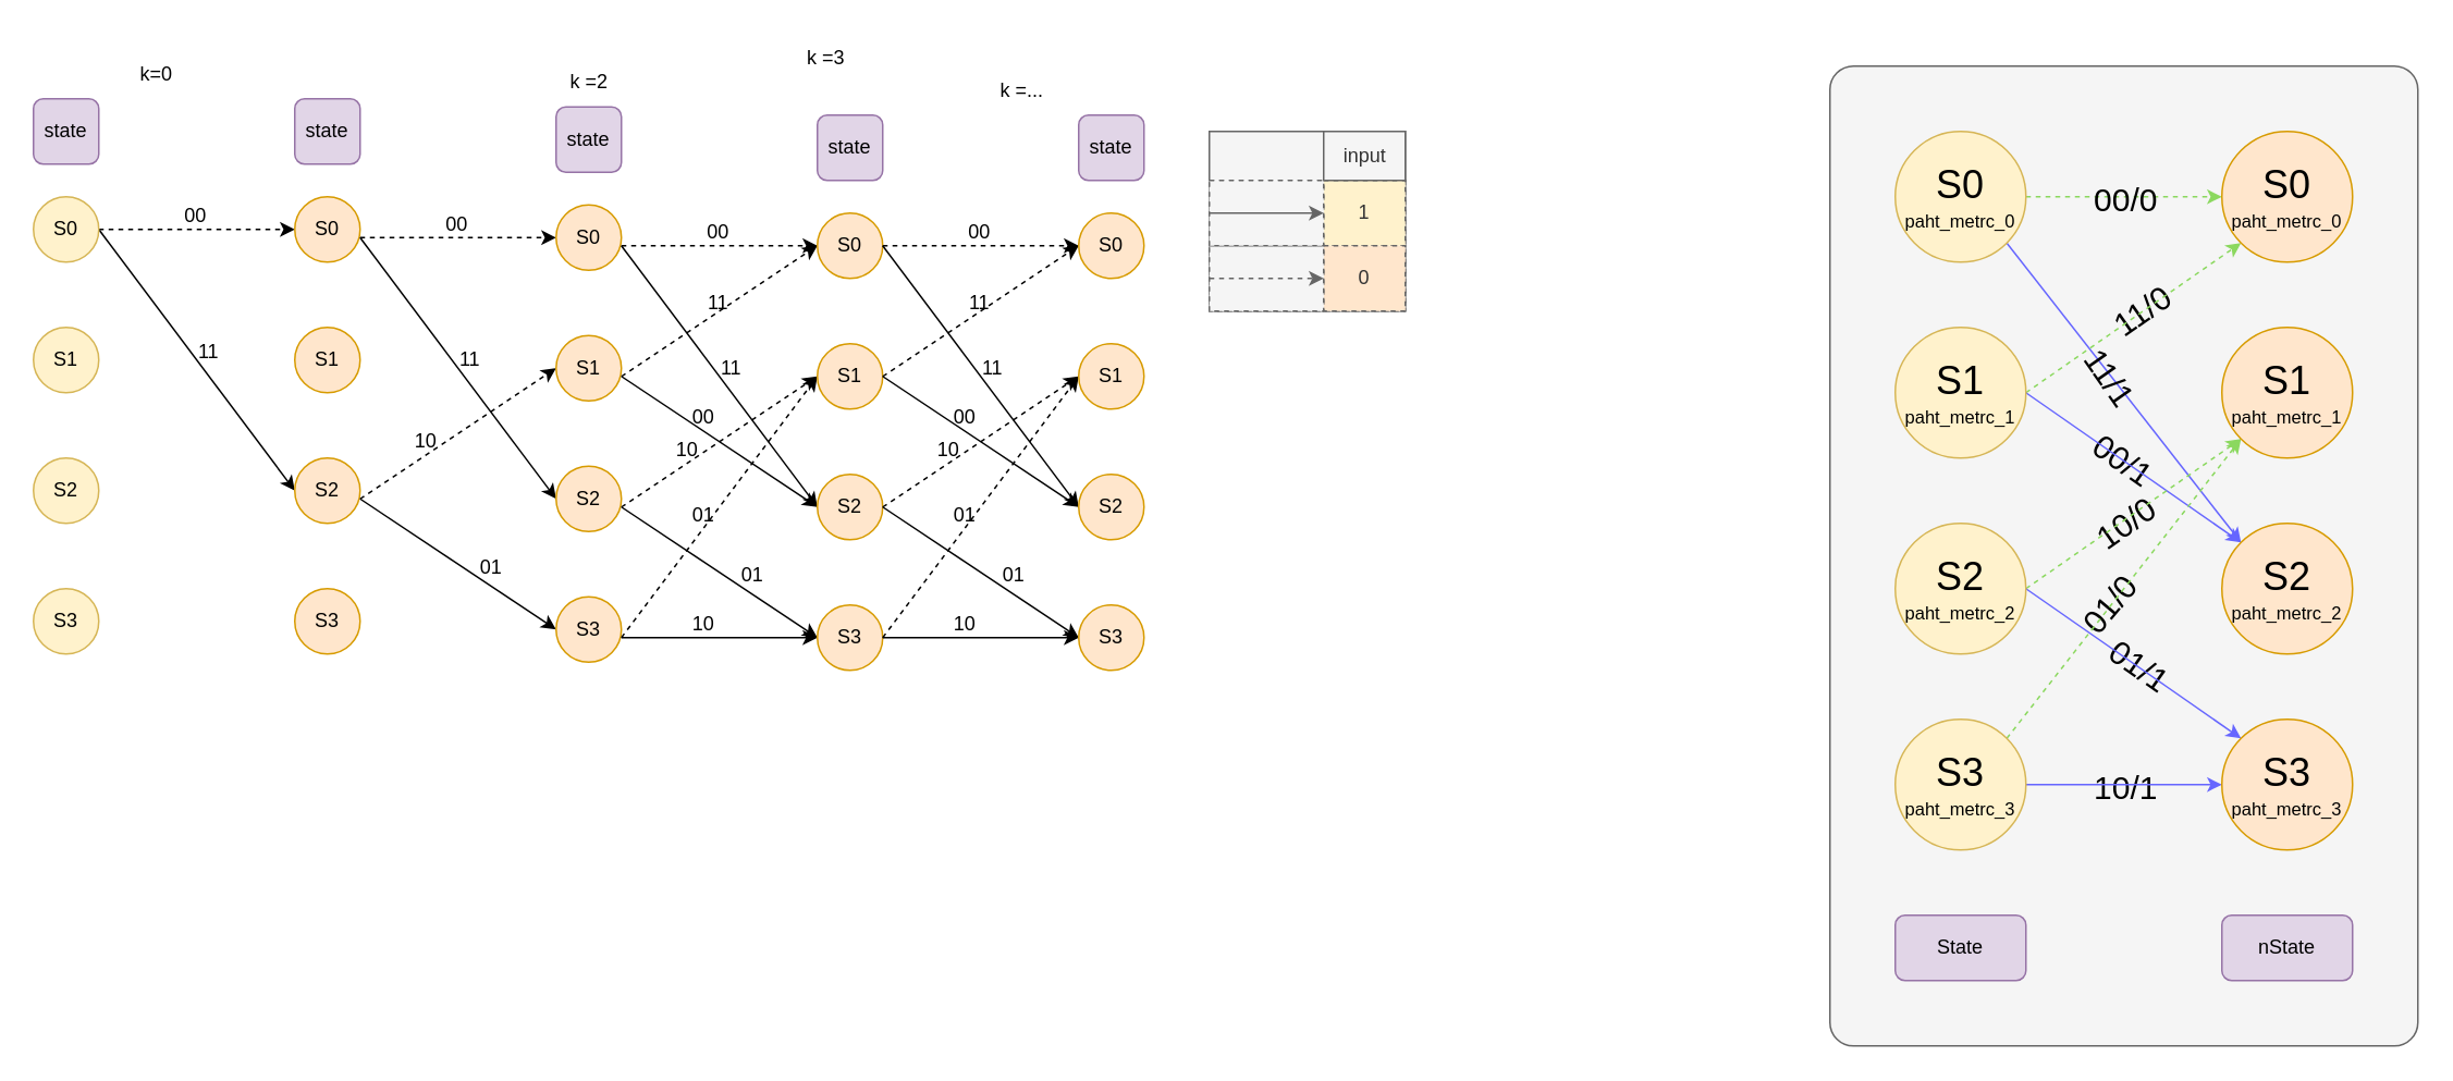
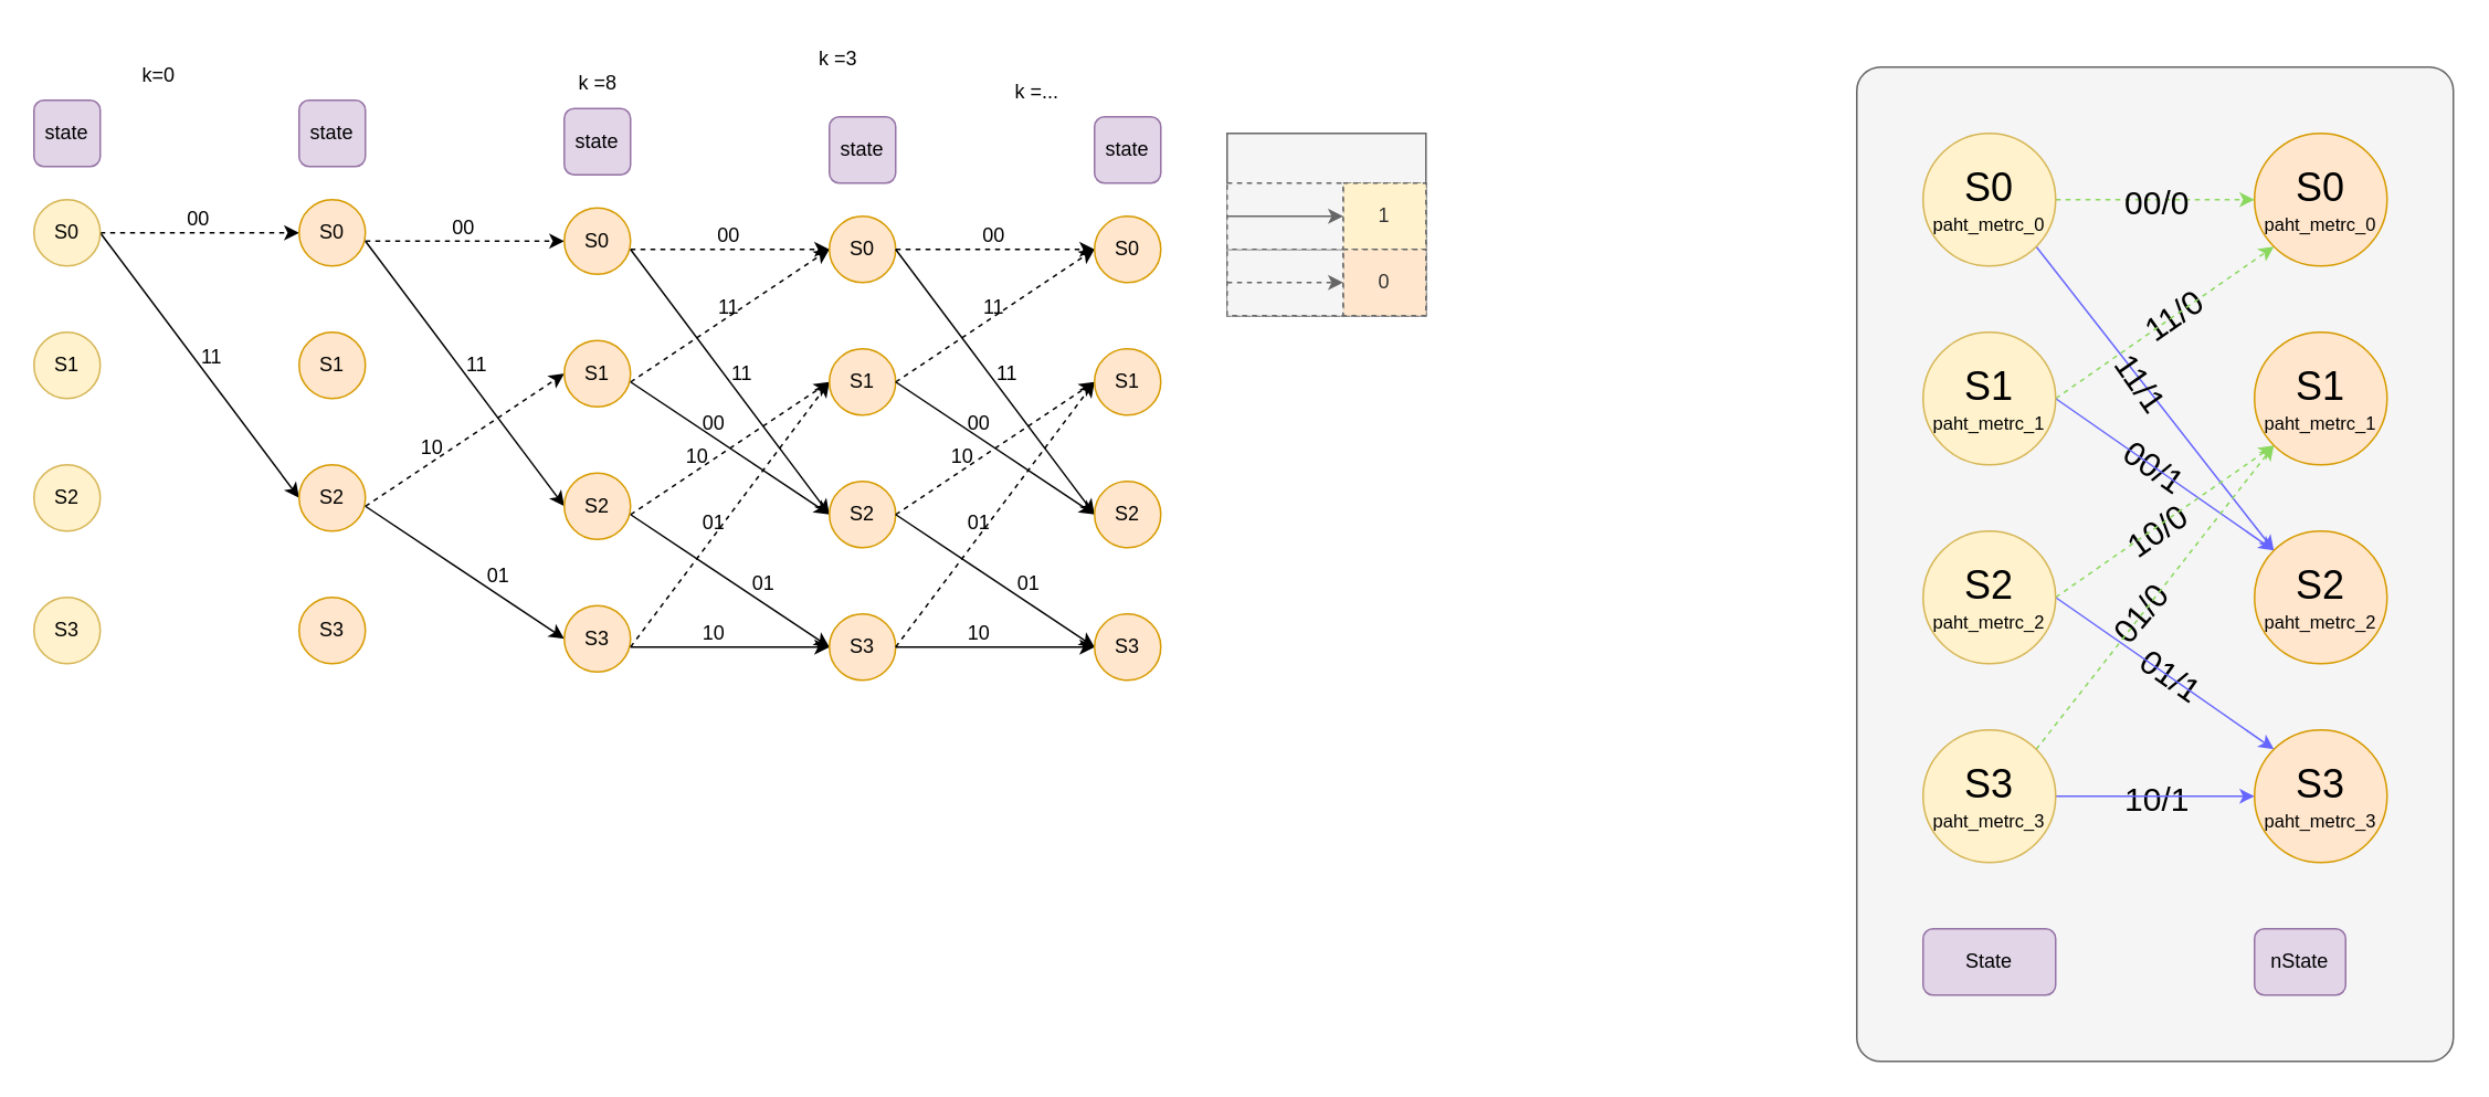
- <mxCell id="31" value="k =2" style="text;html=1;align=center;verticalAlign=middle;resizable=0;points=[];autosize=1;strokeColor=none;fillColor=none;" parent="1" vertex="1"><mxGeometry x="335" y="35" width="50" height="30" as="geometry" /></mxCell>
+ <mxCell id="31" value="k =8" style="text;html=1;align=center;verticalAlign=middle;resizable=0;points=[];autosize=1;strokeColor=none;fillColor=none;" parent="1" vertex="1"><mxGeometry x="335" y="35" width="50" height="30" as="geometry" /></mxCell>
- <mxCell id="19" value="input" style="text;html=1;align=center;verticalAlign=middle;resizable=0;points=[];autosize=1;strokeColor=#666666;fillColor=#f5f5f5;fontColor=#333333;" parent="11" vertex="1"><mxGeometry x="70" width="50" height="30" as="geometry" /></mxCell>
- <mxCell id="86" value="nState" style="rounded=1;whiteSpace=wrap;html=1;fillColor=#e1d5e7;strokeColor=#9673a6;" vertex="1" parent="1"><mxGeometry x="1360" y="560" width="80" height="40" as="geometry" /></mxCell>
+ <mxCell id="86" value="nState" style="rounded=1;whiteSpace=wrap;html=1;fillColor=#e1d5e7;strokeColor=#9673a6;" vertex="1" parent="1"><mxGeometry x="1360" y="560" width="55" height="40" as="geometry" /></mxCell>
